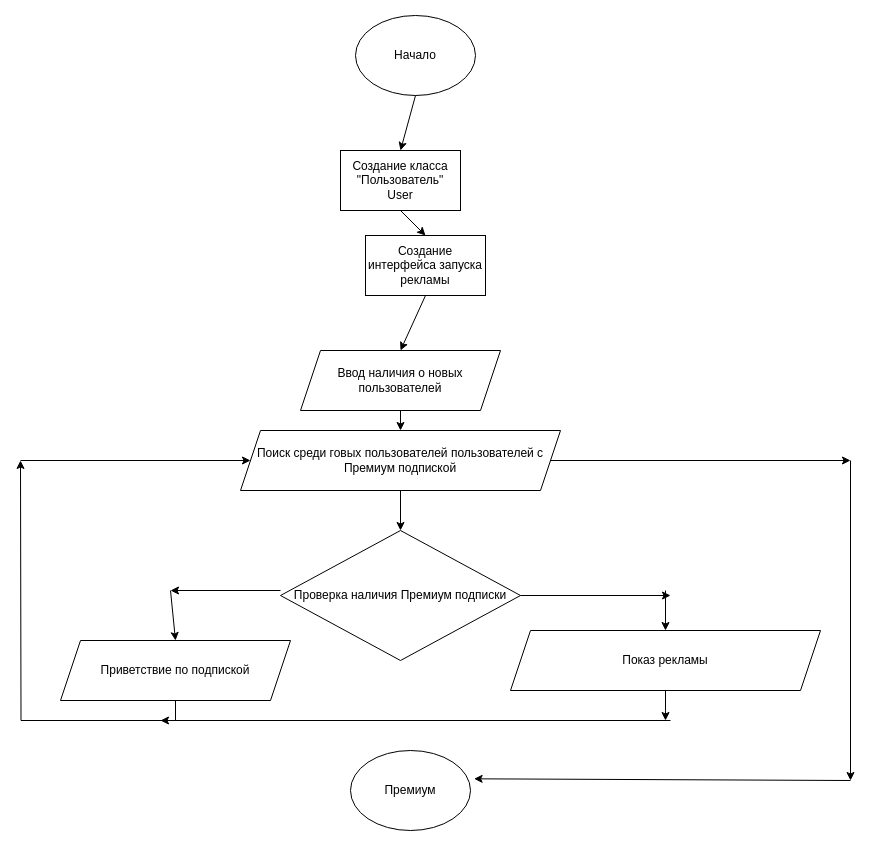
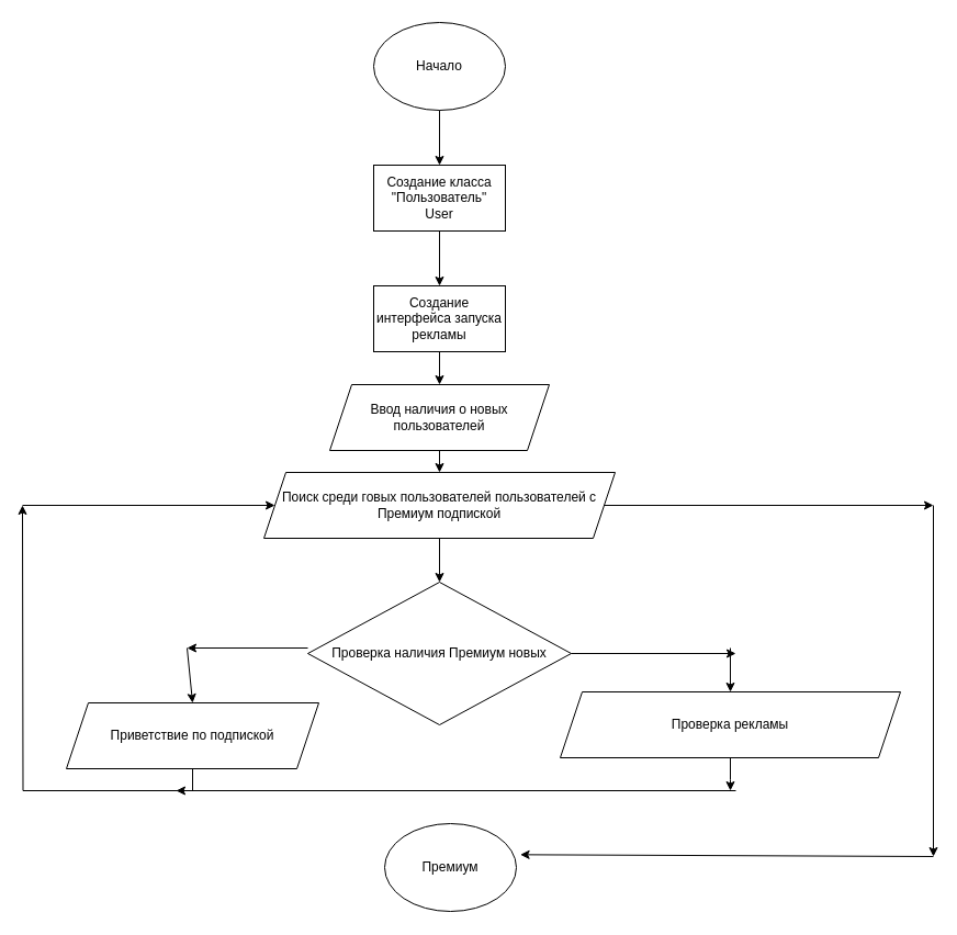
- <mxCell id="2" value="Начало" style="ellipse;whiteSpace=wrap;html=1;" vertex="1" parent="1"><mxGeometry x="355" y="15" width="120" height="80" as="geometry" /></mxCell>
+ <mxCell id="2" value="Начало" style="ellipse;whiteSpace=wrap;html=1;" vertex="1" parent="1"><mxGeometry x="340" y="20" width="120" height="80" as="geometry" /></mxCell>
- <mxCell id="5" value="Создание интерфейса запуска рекламы" style="rounded=0;whiteSpace=wrap;html=1;" vertex="1" parent="1"><mxGeometry x="365" y="235" width="120" height="60" as="geometry" /></mxCell>
+ <mxCell id="5" value="Создание интерфейса запуска рекламы" style="rounded=0;whiteSpace=wrap;html=1;" vertex="1" parent="1"><mxGeometry x="340" y="260" width="120" height="60" as="geometry" /></mxCell>
- <mxCell id="9" value="Проверка наличия Премиум подписки" style="rhombus;whiteSpace=wrap;html=1;" vertex="1" parent="1"><mxGeometry x="280" y="530" width="240" height="130" as="geometry" /></mxCell>
+ <mxCell id="9" value="Проверка наличия Премиум новых" style="rhombus;whiteSpace=wrap;html=1;" vertex="1" parent="1"><mxGeometry x="280" y="530" width="240" height="130" as="geometry" /></mxCell>
- <mxCell id="14" value="Показ рекламы" style="shape=parallelogram;perimeter=parallelogramPerimeter;whiteSpace=wrap;html=1;fixedSize=1;" vertex="1" parent="1"><mxGeometry x="510" y="630" width="310" height="60" as="geometry" /></mxCell>
+ <mxCell id="14" value="Проверка рекламы" style="shape=parallelogram;perimeter=parallelogramPerimeter;whiteSpace=wrap;html=1;fixedSize=1;" vertex="1" parent="1"><mxGeometry x="510" y="630" width="310" height="60" as="geometry" /></mxCell>
